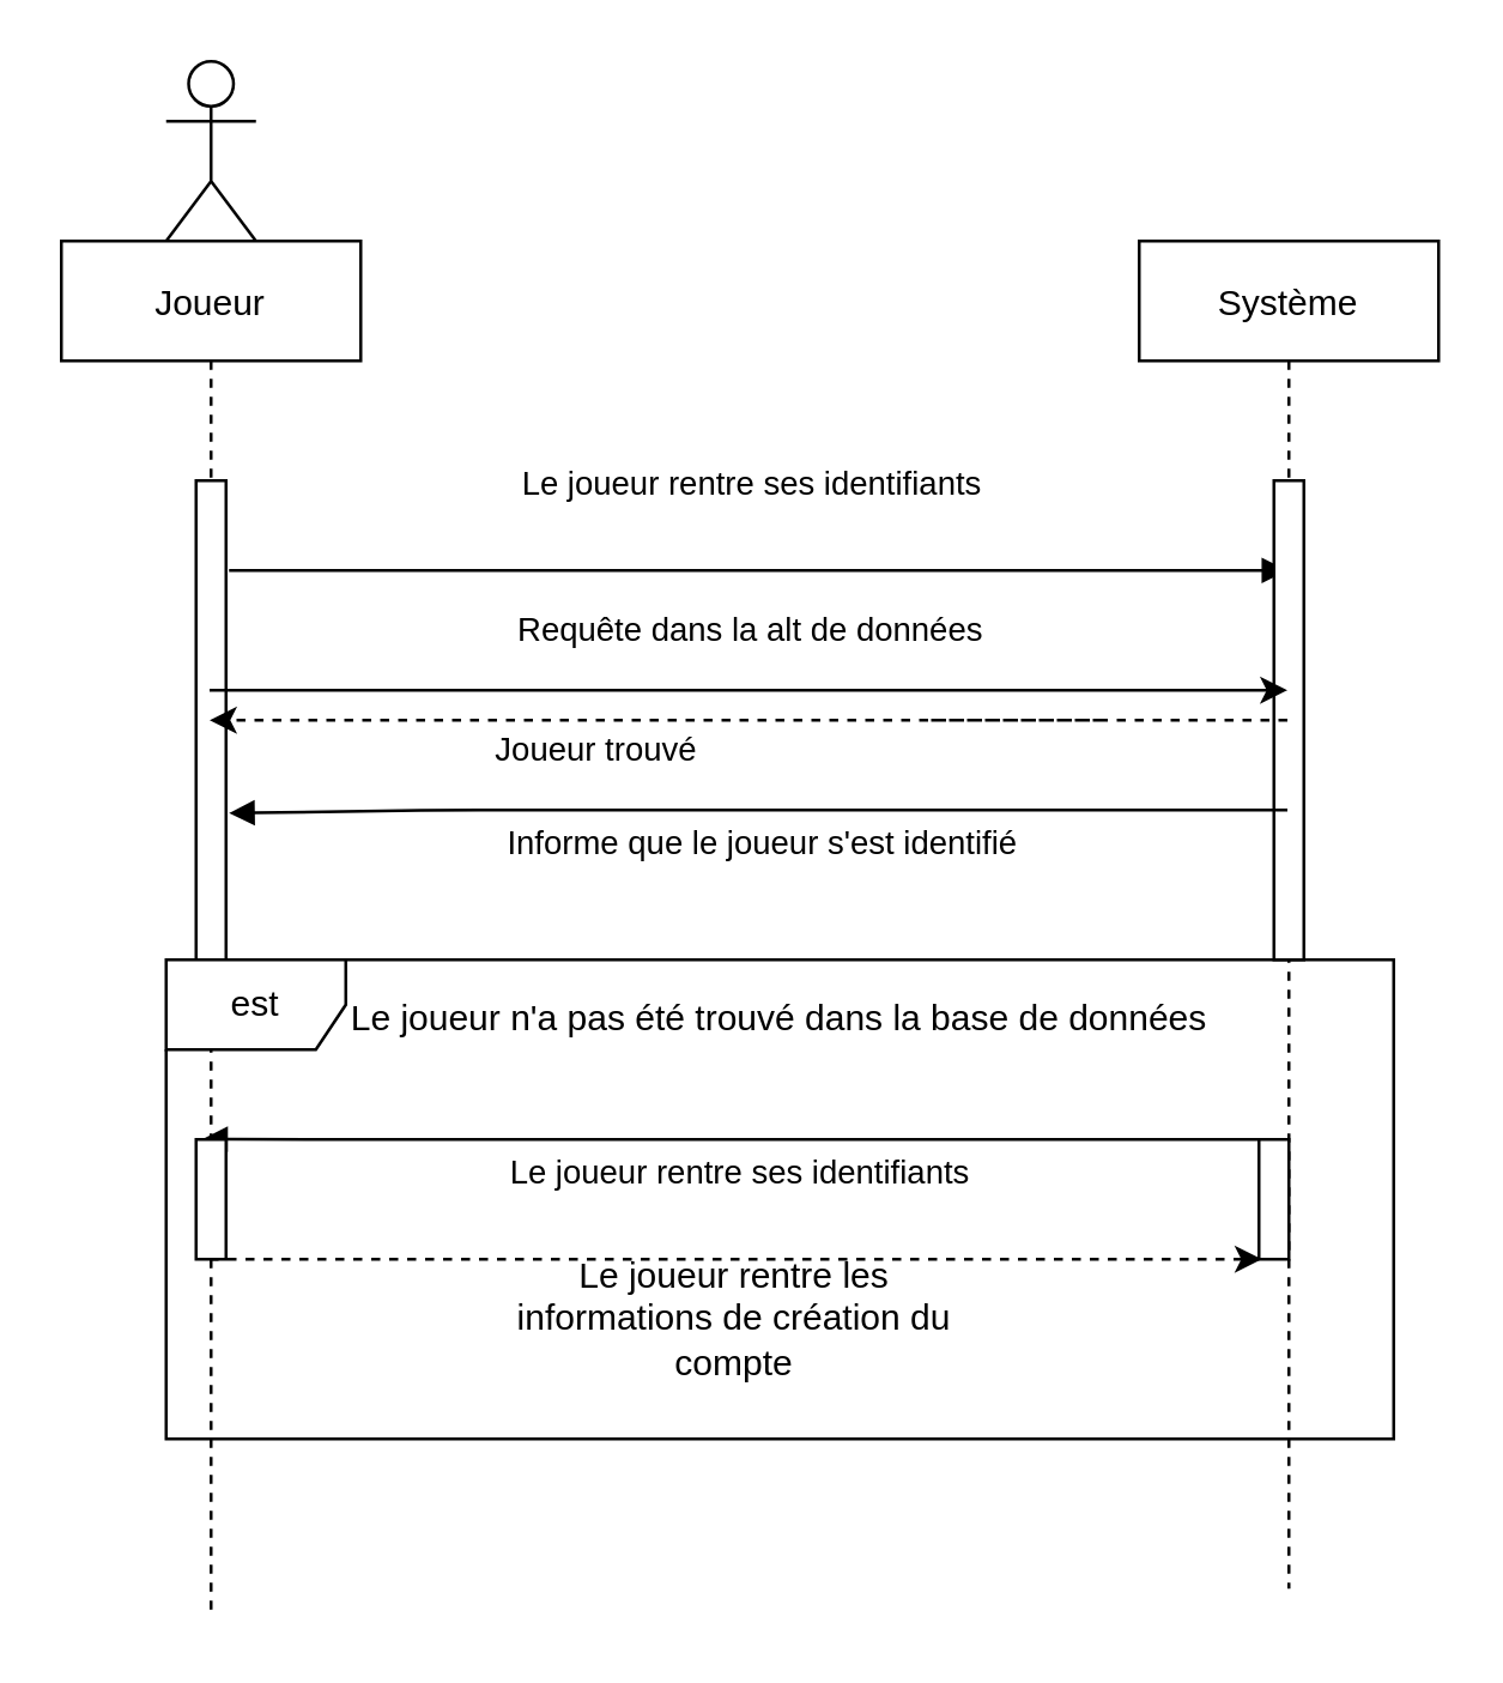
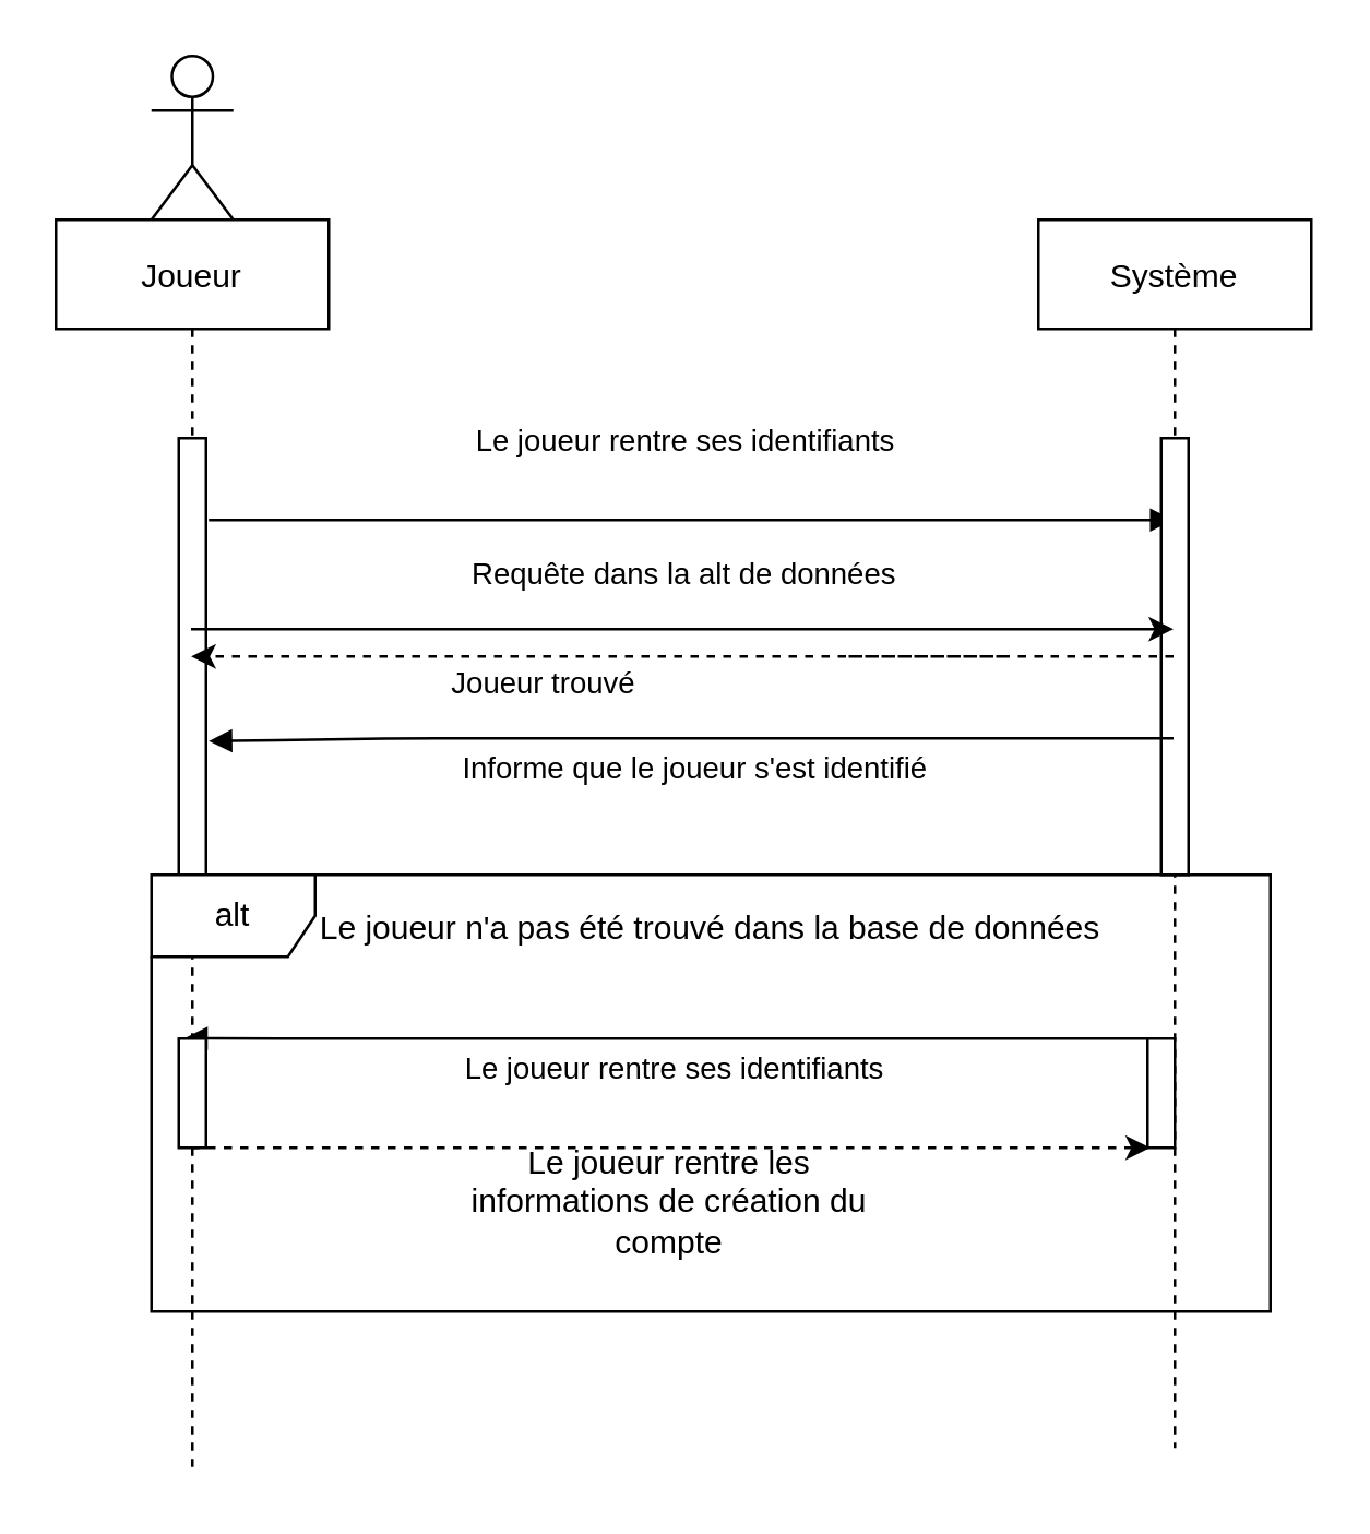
- <mxCell id="10" value="est" style="shape=umlFrame;whiteSpace=wrap;html=1;" parent="1" vertex="1"><mxGeometry x="55" y="320" width="410" height="160" as="geometry" /></mxCell>
+ <mxCell id="10" value="alt" style="shape=umlFrame;whiteSpace=wrap;html=1;" parent="1" vertex="1"><mxGeometry x="55" y="320" width="410" height="160" as="geometry" /></mxCell>
